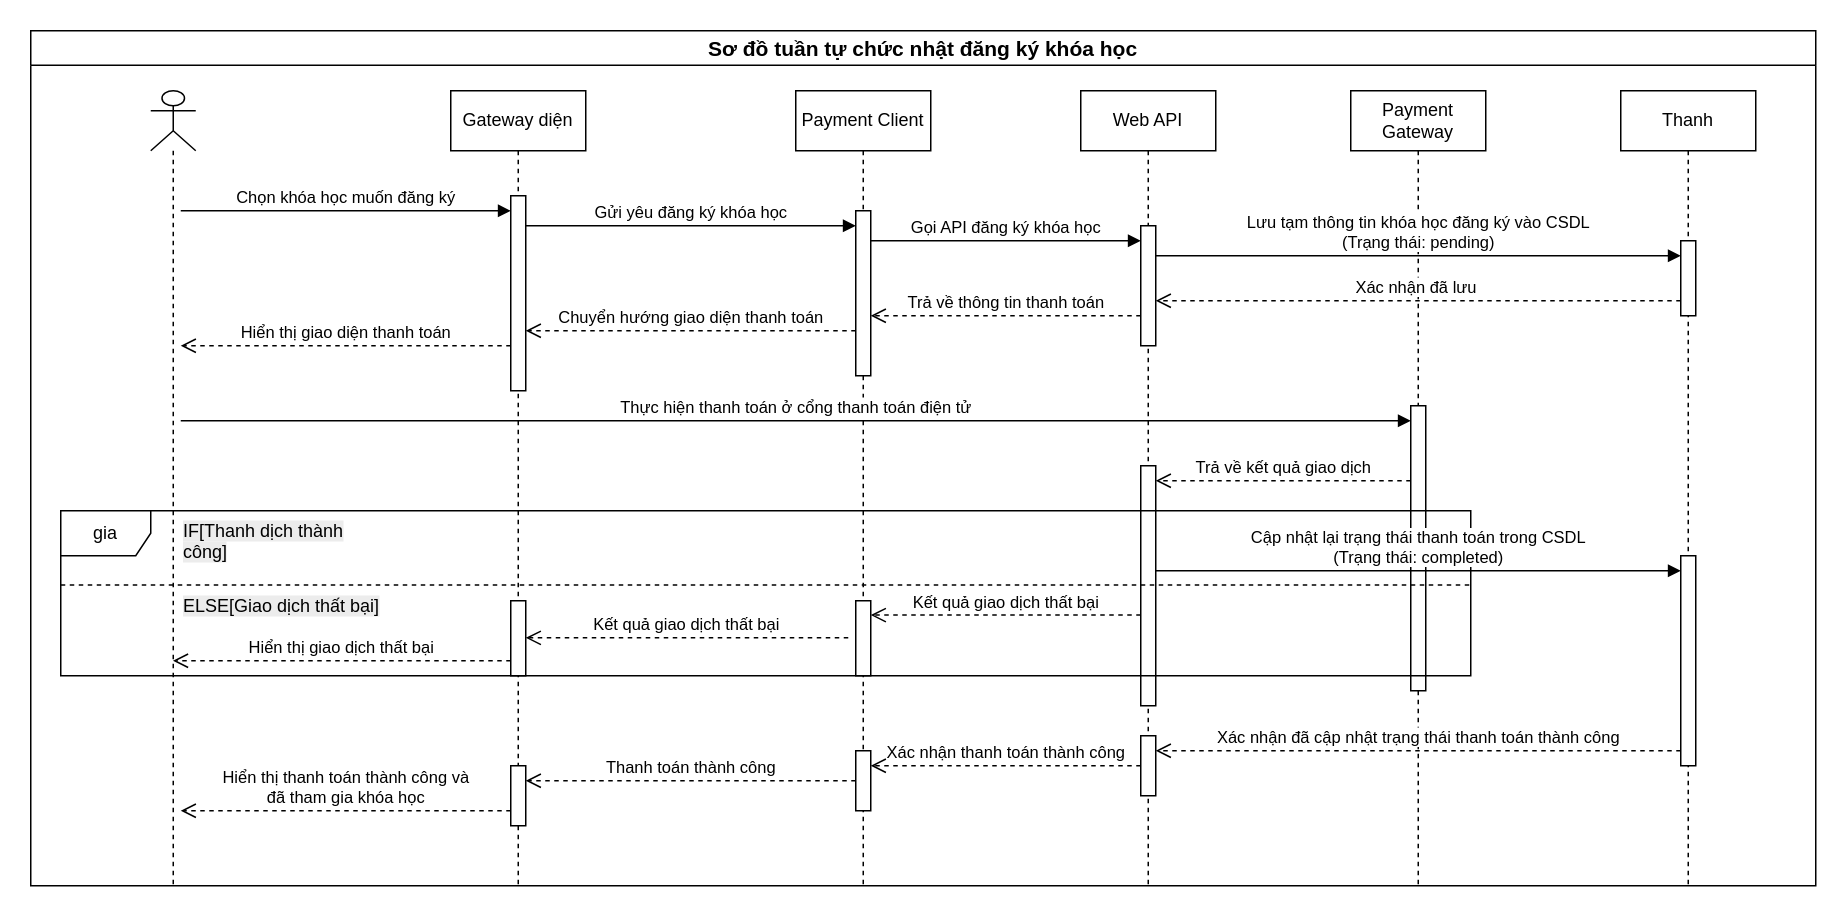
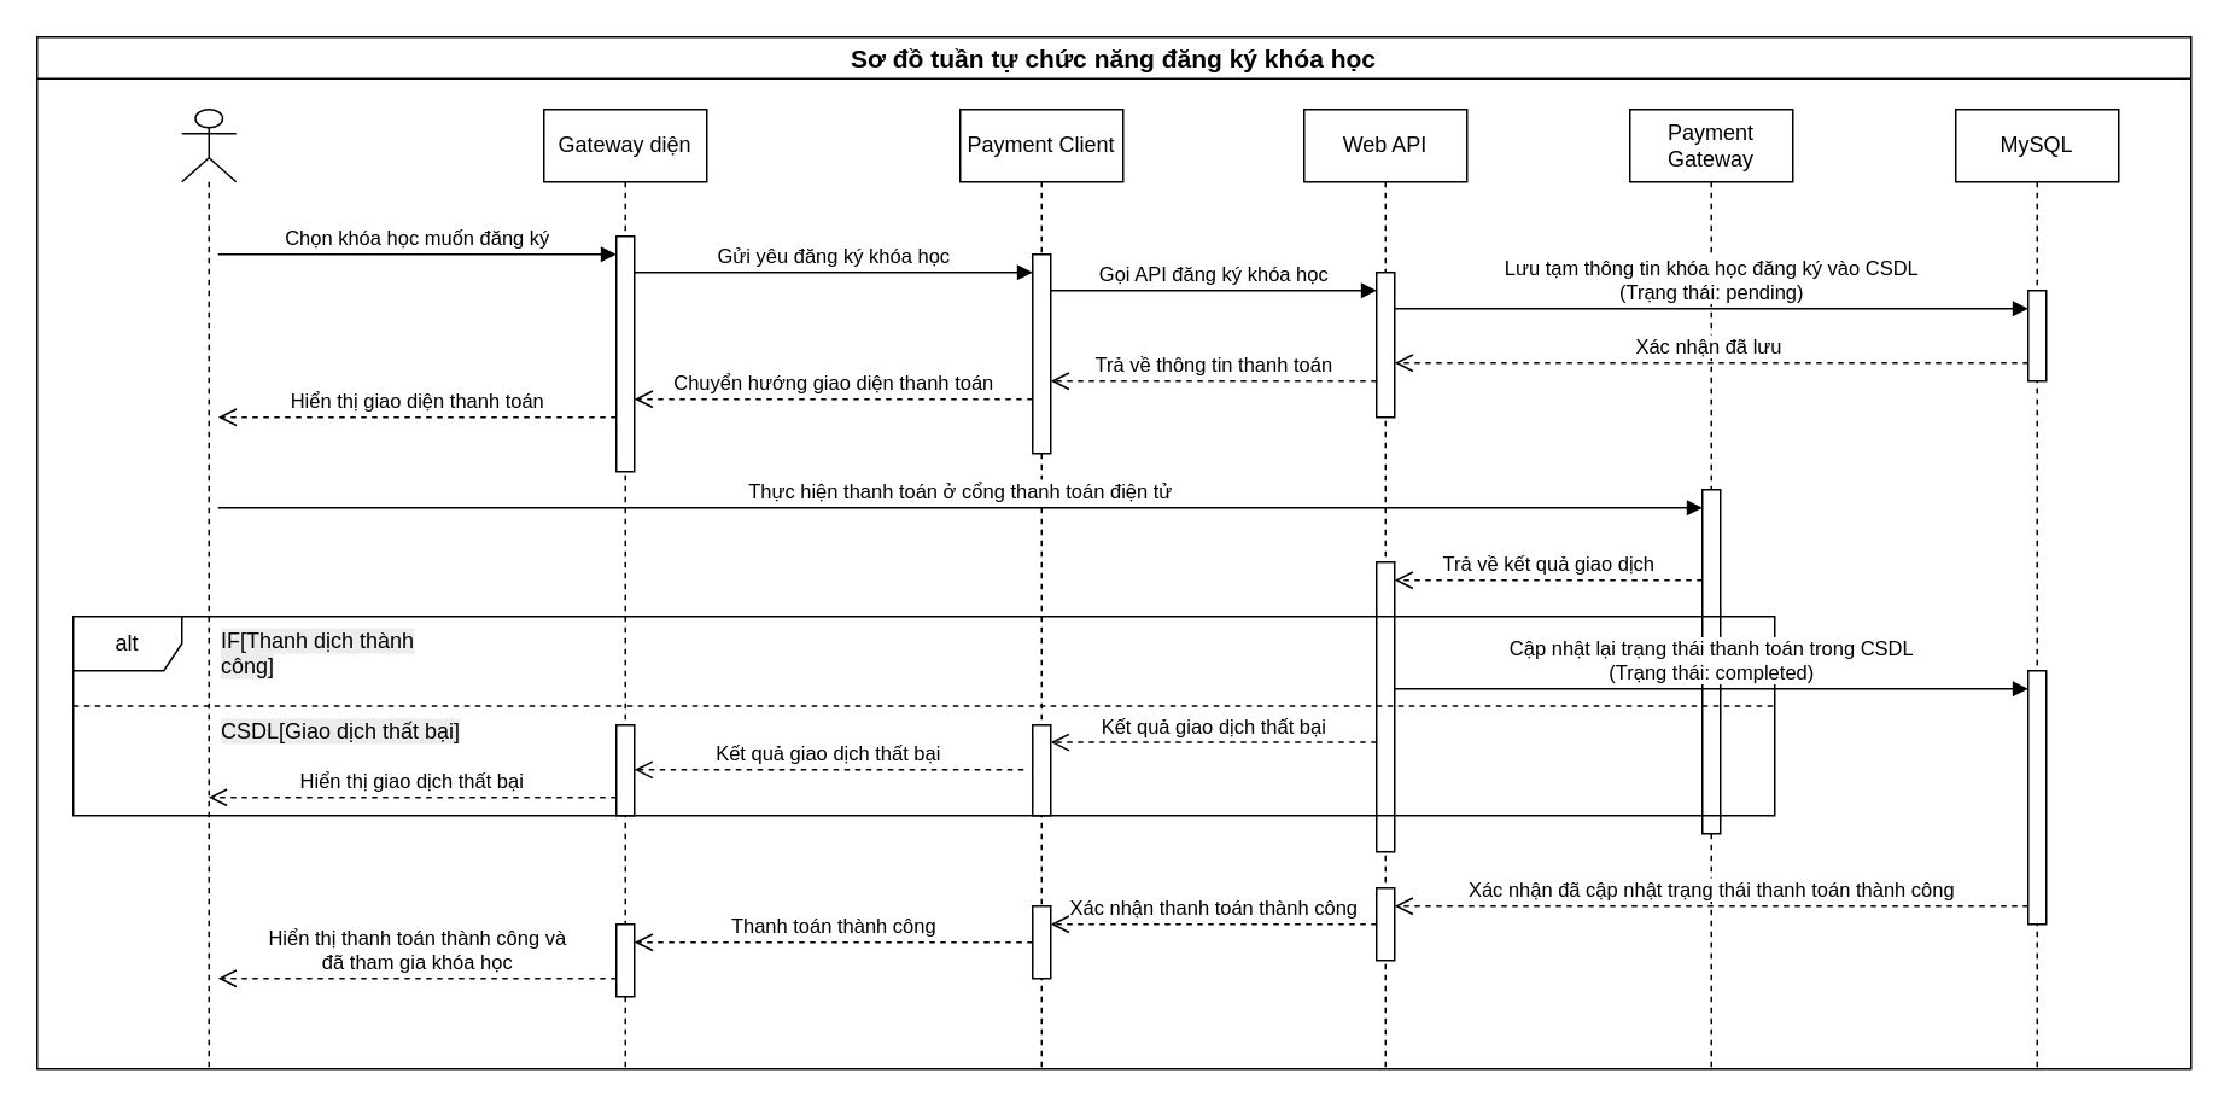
- <mxCell id="2" value="Sơ đồ tuần tự chức nhật đăng ký khóa học" style="swimlane;whiteSpace=wrap;html=1;startSize=23;fontSize=14;" parent="1" vertex="1"><mxGeometry x="20" y="20" width="1190" height="570" as="geometry" /></mxCell>
+ <mxCell id="2" value="Sơ đồ tuần tự chức năng đăng ký khóa học" style="swimlane;whiteSpace=wrap;html=1;startSize=23;fontSize=14;" parent="1" vertex="1"><mxGeometry x="20" y="20" width="1190" height="570" as="geometry" /></mxCell>
- <mxCell id="18" value="Thanh" style="shape=umlLifeline;perimeter=lifelinePerimeter;whiteSpace=wrap;html=1;container=1;dropTarget=0;collapsible=0;recursiveResize=0;outlineConnect=0;portConstraint=eastwest;newEdgeStyle={&quot;curved&quot;:0,&quot;rounded&quot;:0};" parent="2" vertex="1"><mxGeometry x="1060" y="40" width="90" height="530" as="geometry" /></mxCell>
+ <mxCell id="18" value="MySQL" style="shape=umlLifeline;perimeter=lifelinePerimeter;whiteSpace=wrap;html=1;container=1;dropTarget=0;collapsible=0;recursiveResize=0;outlineConnect=0;portConstraint=eastwest;newEdgeStyle={&quot;curved&quot;:0,&quot;rounded&quot;:0};" parent="2" vertex="1"><mxGeometry x="1060" y="40" width="90" height="530" as="geometry" /></mxCell>
- <mxCell id="29" value="gia" style="shape=umlFrame;whiteSpace=wrap;html=1;pointerEvents=0;" parent="2" vertex="1"><mxGeometry x="20" y="320" width="940" height="110" as="geometry" /></mxCell>
+ <mxCell id="29" value="alt" style="shape=umlFrame;whiteSpace=wrap;html=1;pointerEvents=0;" parent="2" vertex="1"><mxGeometry x="20" y="320" width="940" height="110" as="geometry" /></mxCell>
- <mxCell id="32" value="&lt;span style=&quot;color: rgb(0, 0, 0); font-family: Helvetica; font-size: 12px; font-style: normal; font-variant-ligatures: normal; font-variant-caps: normal; font-weight: 400; letter-spacing: normal; orphans: 2; text-align: center; text-indent: 0px; text-transform: none; widows: 2; word-spacing: 0px; -webkit-text-stroke-width: 0px; white-space: normal; background-color: rgb(236, 236, 236); text-decoration-thickness: initial; text-decoration-style: initial; text-decoration-color: initial; float: none; display: inline !important;&quot;&gt;ELSE[Giao dịch thất bại]&lt;/span&gt;" style="text;whiteSpace=wrap;html=1;" parent="2" vertex="1"><mxGeometry x="100" y="370" width="140" height="40" as="geometry" /></mxCell>
+ <mxCell id="32" value="&lt;span style=&quot;color: rgb(0, 0, 0); font-family: Helvetica; font-size: 12px; font-style: normal; font-variant-ligatures: normal; font-variant-caps: normal; font-weight: 400; letter-spacing: normal; orphans: 2; text-align: center; text-indent: 0px; text-transform: none; widows: 2; word-spacing: 0px; -webkit-text-stroke-width: 0px; white-space: normal; background-color: rgb(236, 236, 236); text-decoration-thickness: initial; text-decoration-style: initial; text-decoration-color: initial; float: none; display: inline !important;&quot;&gt;CSDL[Giao dịch thất bại]&lt;/span&gt;" style="text;whiteSpace=wrap;html=1;" parent="2" vertex="1"><mxGeometry x="100" y="370" width="140" height="40" as="geometry" /></mxCell>
